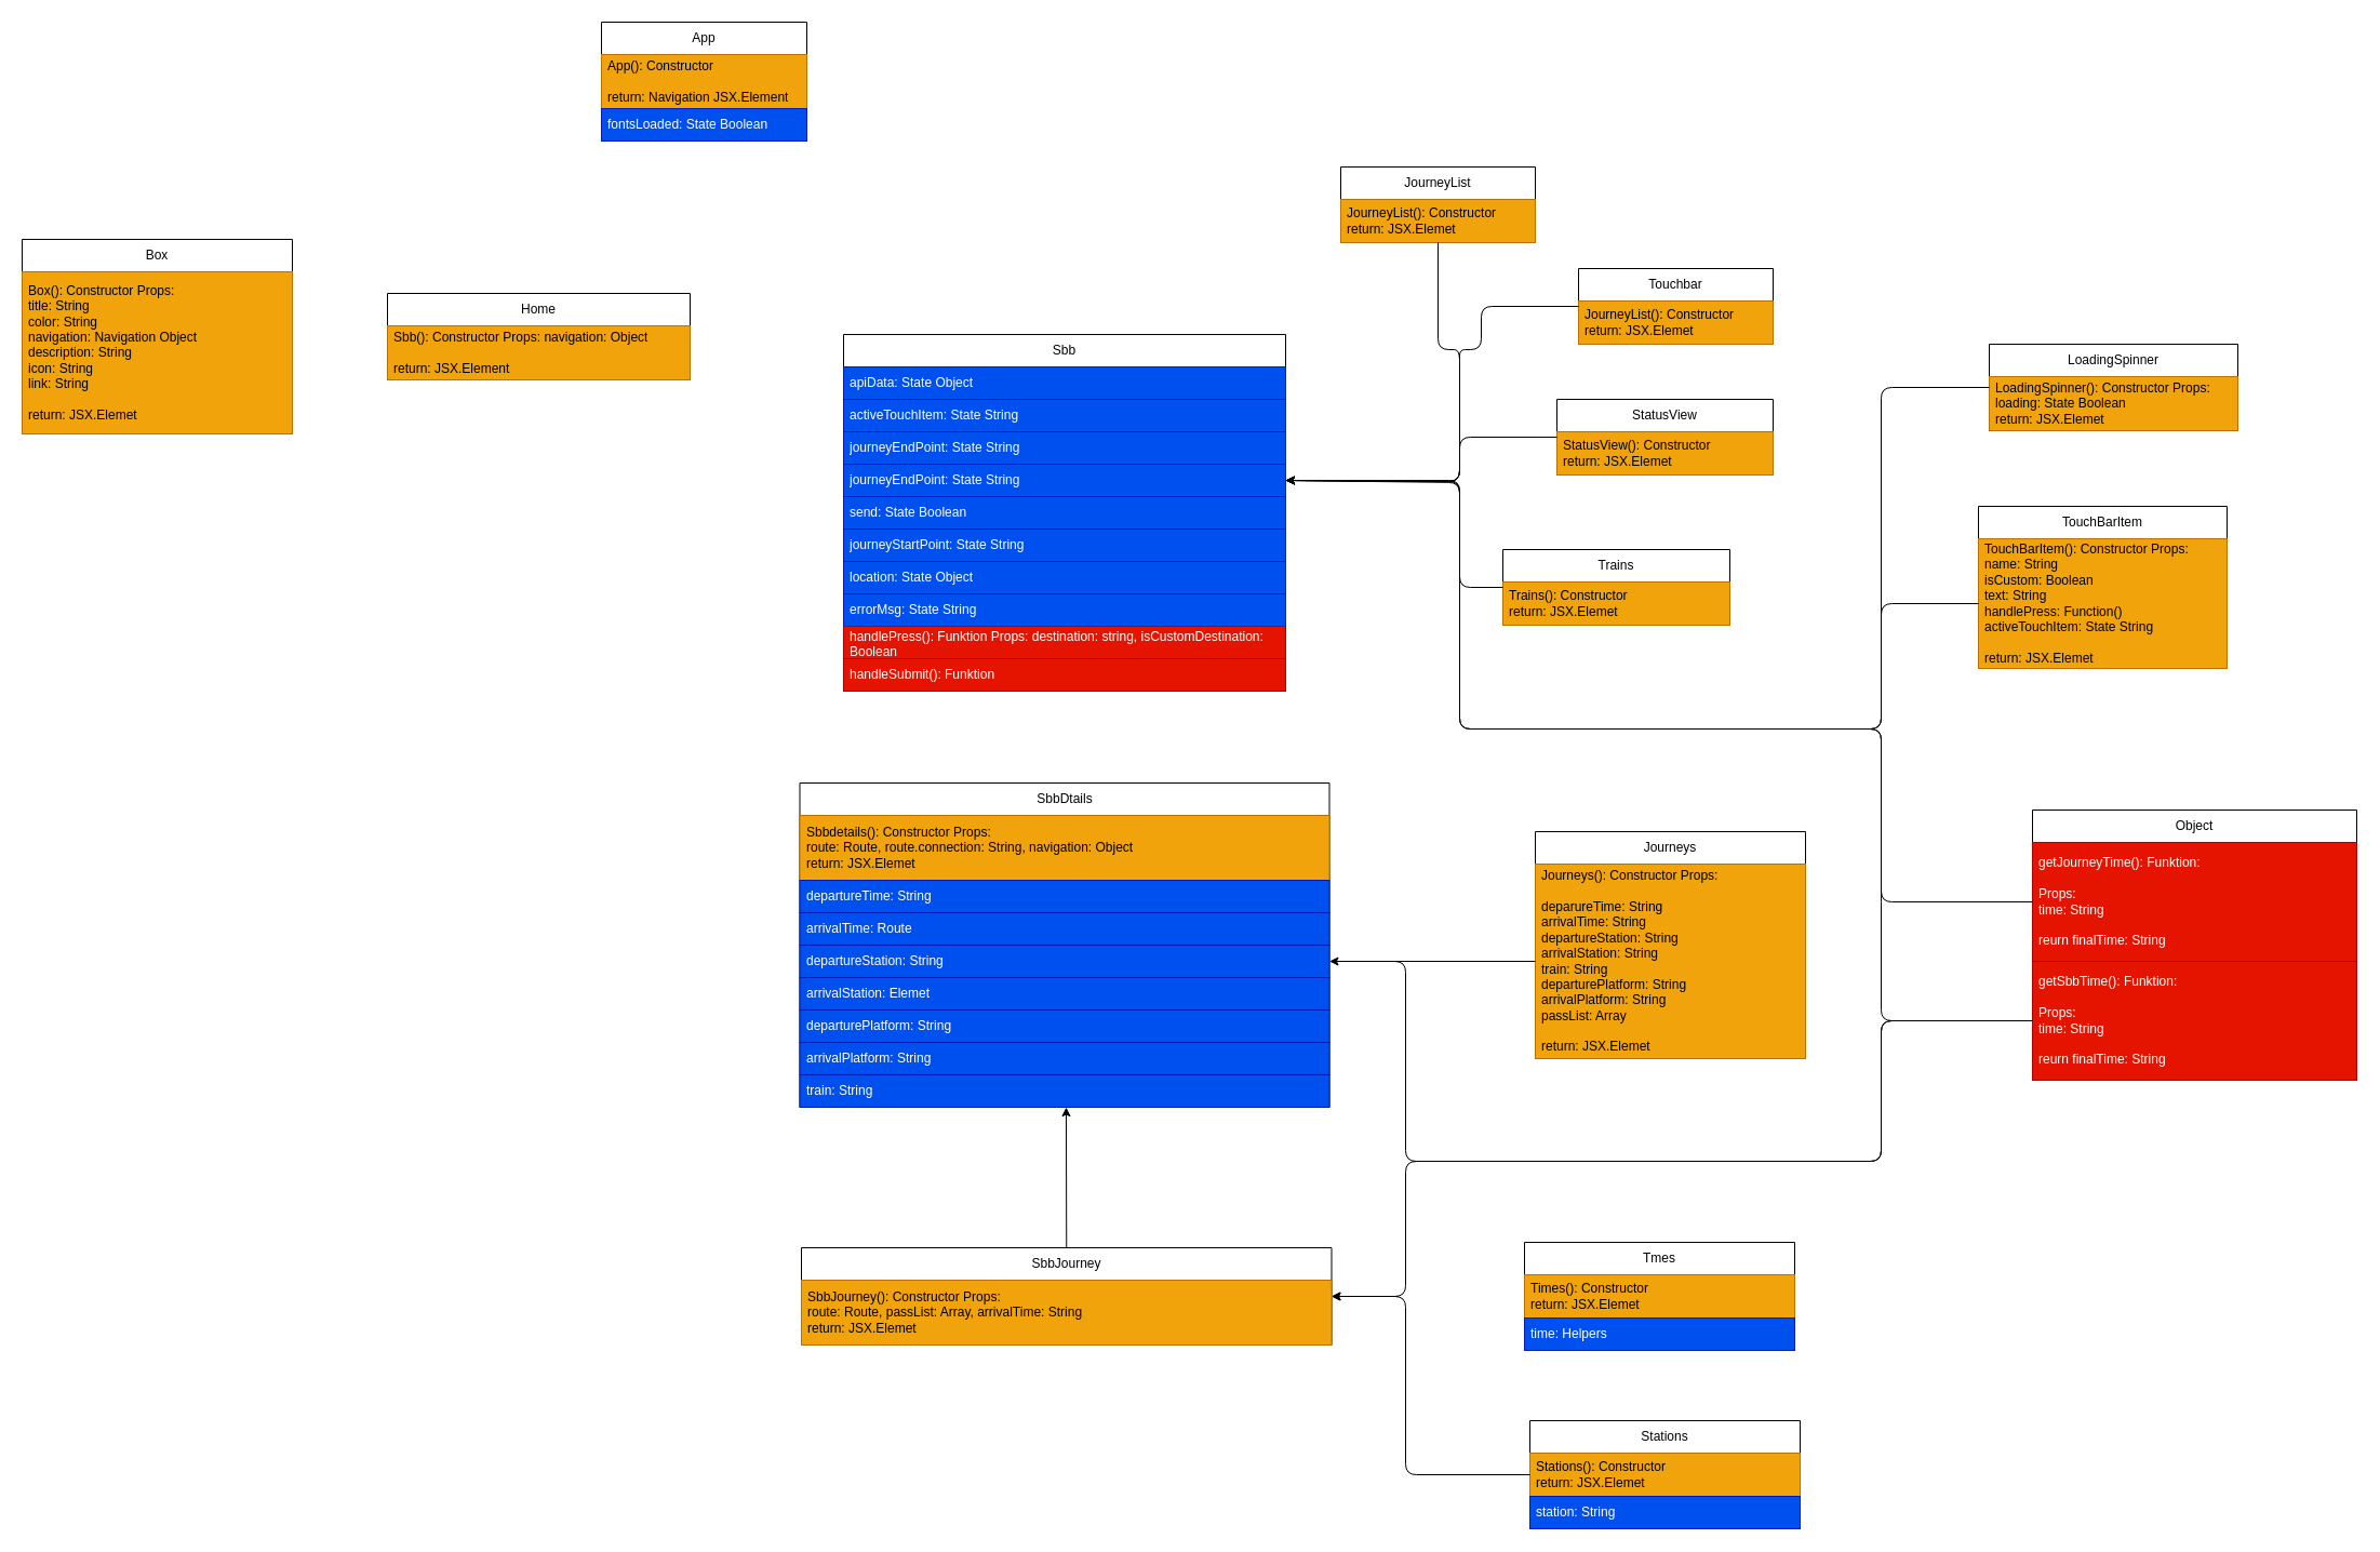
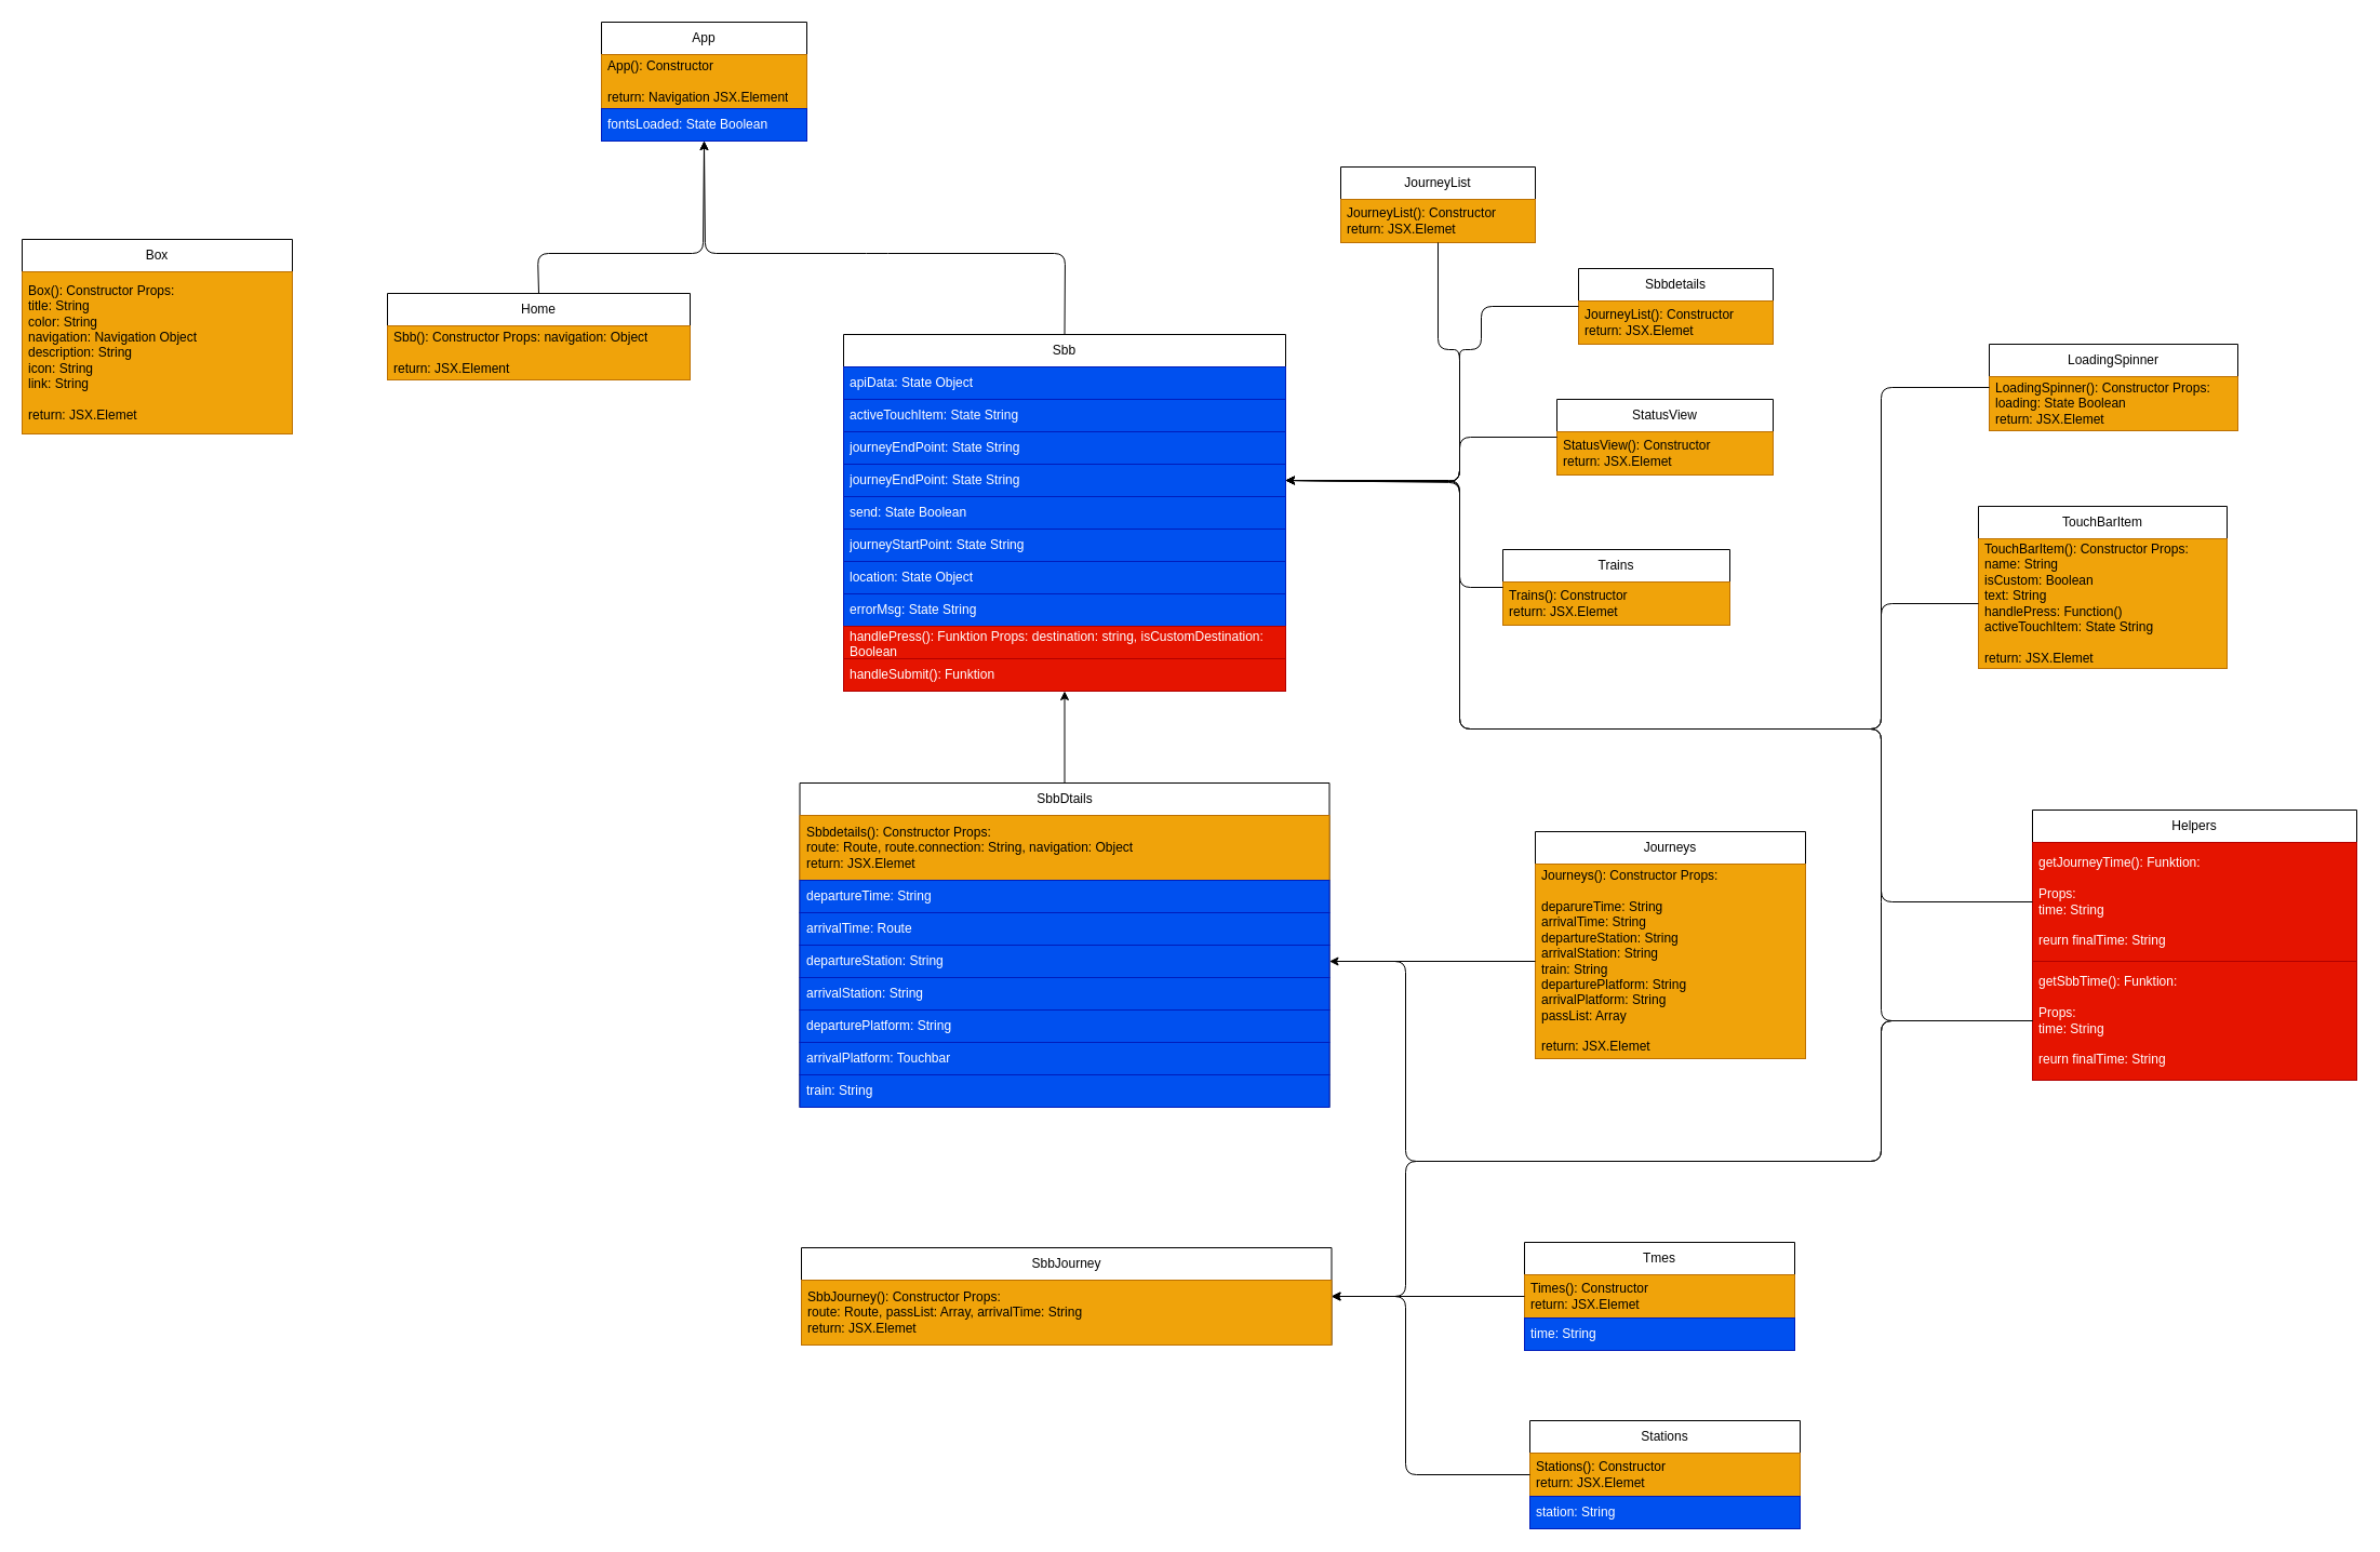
+ <mxCell id="39" value="" style="endArrow=classic;html=1;entryX=0.5;entryY=1;entryDx=0;entryDy=0;exitX=0.5;exitY=0;exitDx=0;exitDy=0;" parent="1" source="5" target="2" edge="1"><mxGeometry width="50" height="50" relative="1" as="geometry"><mxPoint x="687" y="488" as="sourcePoint" /><mxPoint x="737" y="438" as="targetPoint" /><Array as="points"><mxPoint x="497" y="234" /><mxPoint x="650" y="234" /></Array></mxGeometry></mxCell>
+ <mxCell id="40" value="" style="endArrow=classic;html=1;entryX=0.5;entryY=1;entryDx=0;entryDy=0;exitX=0.5;exitY=0;exitDx=0;exitDy=0;" parent="1" source="7" target="2" edge="1"><mxGeometry width="50" height="50" relative="1" as="geometry"><mxPoint x="507" y="291" as="sourcePoint" /><mxPoint x="662" y="201" as="targetPoint" /><Array as="points"><mxPoint x="985" y="234" /><mxPoint x="811" y="234" /><mxPoint x="652" y="234" /></Array></mxGeometry></mxCell>
- <mxCell id="31" value="Touchbar" style="swimlane;fontStyle=0;childLayout=stackLayout;horizontal=1;startSize=30;horizontalStack=0;resizeParent=1;resizeParentMax=0;resizeLast=0;collapsible=1;marginBottom=0;whiteSpace=wrap;html=1;" parent="1" vertex="1"><mxGeometry x="1460" y="248" width="180" height="70" as="geometry" /></mxCell>
+ <mxCell id="31" value="Sbbdetails" style="swimlane;fontStyle=0;childLayout=stackLayout;horizontal=1;startSize=30;horizontalStack=0;resizeParent=1;resizeParentMax=0;resizeLast=0;collapsible=1;marginBottom=0;whiteSpace=wrap;html=1;" parent="1" vertex="1"><mxGeometry x="1460" y="248" width="180" height="70" as="geometry" /></mxCell>
+ <mxCell id="69" value="" style="endArrow=classic;html=1;fontColor=#000000;entryX=0.5;entryY=1;entryDx=0;entryDy=0;exitX=0.5;exitY=0;exitDx=0;exitDy=0;" parent="1" source="18" target="7" edge="1"><mxGeometry width="50" height="50" relative="1" as="geometry"><mxPoint x="910" y="544" as="sourcePoint" /><mxPoint x="960" y="494" as="targetPoint" /></mxGeometry></mxCell>
- <mxCell id="57" value="Object" style="swimlane;fontStyle=0;childLayout=stackLayout;horizontal=1;startSize=30;horizontalStack=0;resizeParent=1;resizeParentMax=0;resizeLast=0;collapsible=1;marginBottom=0;whiteSpace=wrap;html=1;" parent="1" vertex="1"><mxGeometry x="1880" y="749" width="300" height="250" as="geometry" /></mxCell>
+ <mxCell id="57" value="Helpers" style="swimlane;fontStyle=0;childLayout=stackLayout;horizontal=1;startSize=30;horizontalStack=0;resizeParent=1;resizeParentMax=0;resizeLast=0;collapsible=1;marginBottom=0;whiteSpace=wrap;html=1;" parent="1" vertex="1"><mxGeometry x="1880" y="749" width="300" height="250" as="geometry" /></mxCell>
- <mxCell id="23" value="arrivalStation: Elemet" style="text;strokeColor=#001DBC;fillColor=#0050ef;align=left;verticalAlign=middle;spacingLeft=4;spacingRight=4;overflow=hidden;points=[[0,0.5],[1,0.5]];portConstraint=eastwest;rotatable=0;whiteSpace=wrap;html=1;fontColor=#ffffff;" parent="18" vertex="1"><mxGeometry y="180" width="490" height="30" as="geometry" /></mxCell>
+ <mxCell id="23" value="arrivalStation: String" style="text;strokeColor=#001DBC;fillColor=#0050ef;align=left;verticalAlign=middle;spacingLeft=4;spacingRight=4;overflow=hidden;points=[[0,0.5],[1,0.5]];portConstraint=eastwest;rotatable=0;whiteSpace=wrap;html=1;fontColor=#ffffff;" parent="18" vertex="1"><mxGeometry y="180" width="490" height="30" as="geometry" /></mxCell>
- <mxCell id="25" value="arrivalPlatform: String" style="text;strokeColor=#001DBC;fillColor=#0050ef;align=left;verticalAlign=middle;spacingLeft=4;spacingRight=4;overflow=hidden;points=[[0,0.5],[1,0.5]];portConstraint=eastwest;rotatable=0;whiteSpace=wrap;html=1;fontColor=#ffffff;" parent="18" vertex="1"><mxGeometry y="240" width="490" height="30" as="geometry" /></mxCell>
+ <mxCell id="25" value="arrivalPlatform: Touchbar" style="text;strokeColor=#001DBC;fillColor=#0050ef;align=left;verticalAlign=middle;spacingLeft=4;spacingRight=4;overflow=hidden;points=[[0,0.5],[1,0.5]];portConstraint=eastwest;rotatable=0;whiteSpace=wrap;html=1;fontColor=#ffffff;" parent="18" vertex="1"><mxGeometry y="240" width="490" height="30" as="geometry" /></mxCell>
- <mxCell id="70" value="" style="endArrow=classic;html=1;fontColor=#000000;exitX=0.5;exitY=0;exitDx=0;exitDy=0;entryX=0.503;entryY=1.002;entryDx=0;entryDy=0;entryPerimeter=0;" parent="1" source="27" target="26" edge="1"><mxGeometry width="50" height="50" relative="1" as="geometry"><mxPoint x="994.5" y="734" as="sourcePoint" /><mxPoint x="984" y="1014" as="targetPoint" /></mxGeometry></mxCell>
+ <mxCell id="67" value="" style="endArrow=classic;html=1;fontColor=#000000;entryX=1;entryY=0.5;entryDx=0;entryDy=0;exitX=0;exitY=0.5;exitDx=0;exitDy=0;" parent="1" source="47" target="27" edge="1"><mxGeometry width="50" height="50" relative="1" as="geometry"><mxPoint x="1170" y="1264" as="sourcePoint" /><mxPoint x="1220" y="1214" as="targetPoint" /></mxGeometry></mxCell>
- <mxCell id="49" value="time: Helpers" style="text;strokeColor=#001DBC;fillColor=#0050ef;align=left;verticalAlign=middle;spacingLeft=4;spacingRight=4;overflow=hidden;points=[[0,0.5],[1,0.5]];portConstraint=eastwest;rotatable=0;whiteSpace=wrap;html=1;fontColor=#ffffff;" parent="47" vertex="1"><mxGeometry y="70" width="250" height="30" as="geometry" /></mxCell>
+ <mxCell id="49" value="time: String" style="text;strokeColor=#001DBC;fillColor=#0050ef;align=left;verticalAlign=middle;spacingLeft=4;spacingRight=4;overflow=hidden;points=[[0,0.5],[1,0.5]];portConstraint=eastwest;rotatable=0;whiteSpace=wrap;html=1;fontColor=#ffffff;" parent="47" vertex="1"><mxGeometry y="70" width="250" height="30" as="geometry" /></mxCell>
